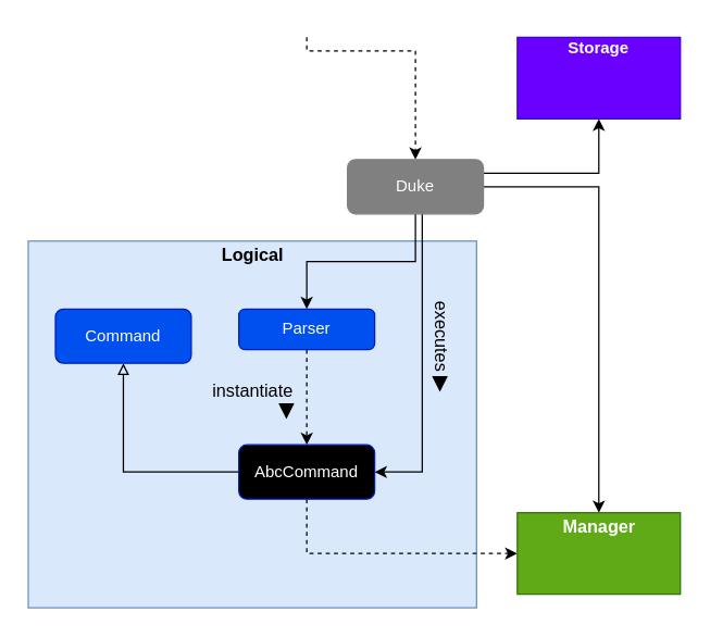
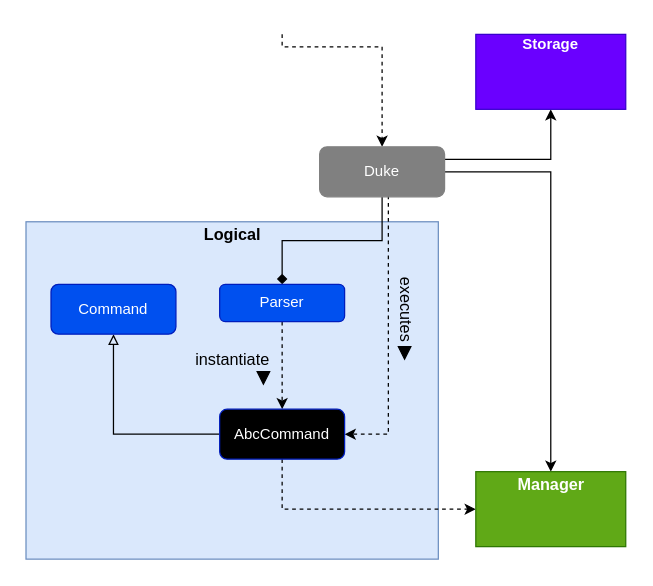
- <mxCell id="3" style="edgeStyle=orthogonalEdgeStyle;rounded=0;orthogonalLoop=1;jettySize=auto;html=1;exitX=0.5;exitY=1;exitDx=0;exitDy=0;entryX=0.5;entryY=0;entryDx=0;entryDy=0;fontSize=13;fontColor=#000000;" parent="1" source="8" target="10" edge="1"><mxGeometry relative="1" as="geometry" /></mxCell>
+ <mxCell id="3" style="edgeStyle=orthogonalEdgeStyle;rounded=0;orthogonalLoop=1;jettySize=auto;html=1;exitX=0.5;exitY=1;exitDx=0;exitDy=0;entryX=0.5;entryY=0;entryDx=0;entryDy=0;fontSize=13;fontColor=#000000;endArrow=diamond;" parent="1" source="8" target="10" edge="1"><mxGeometry relative="1" as="geometry" /></mxCell>
- <mxCell id="4" style="edgeStyle=orthogonalEdgeStyle;rounded=0;orthogonalLoop=1;jettySize=auto;html=1;exitX=1;exitY=0.75;exitDx=0;exitDy=0;entryX=1;entryY=0.5;entryDx=0;entryDy=0;fontSize=13;fontColor=#000000;endArrow=classic;endFill=1;" parent="1" source="8" target="13" edge="1"><mxGeometry relative="1" as="geometry"><Array as="points"><mxPoint x="310" y="147" /><mxPoint x="310" y="347" /></Array></mxGeometry></mxCell>
+ <mxCell id="4" style="edgeStyle=orthogonalEdgeStyle;rounded=0;orthogonalLoop=1;jettySize=auto;html=1;exitX=1;exitY=0.75;exitDx=0;exitDy=0;entryX=1;entryY=0.5;entryDx=0;entryDy=0;fontSize=13;fontColor=#000000;endArrow=classic;endFill=1;dashed=1;" parent="1" source="8" target="13" edge="1"><mxGeometry relative="1" as="geometry"><Array as="points"><mxPoint x="310" y="147" /><mxPoint x="310" y="347" /></Array></mxGeometry></mxCell>
